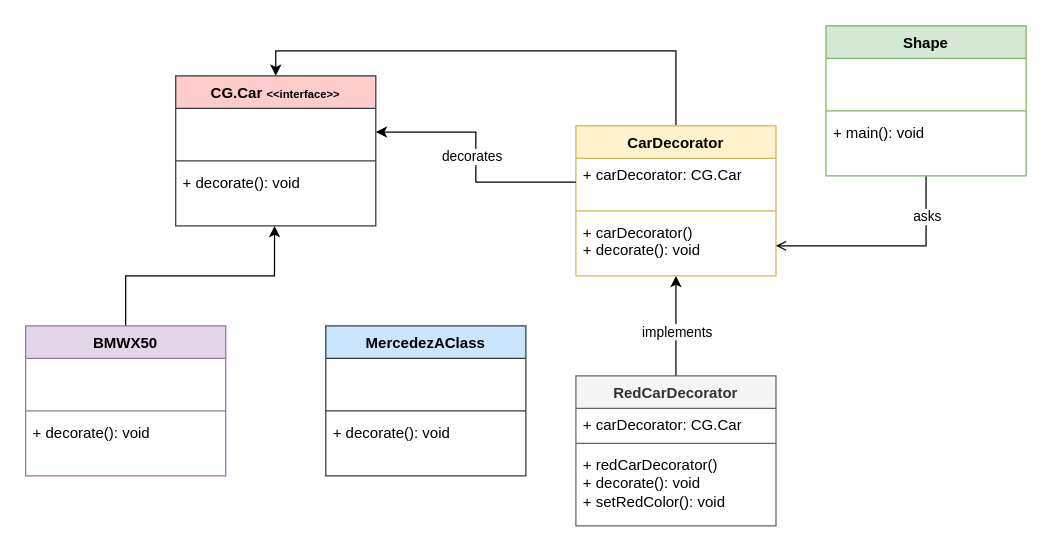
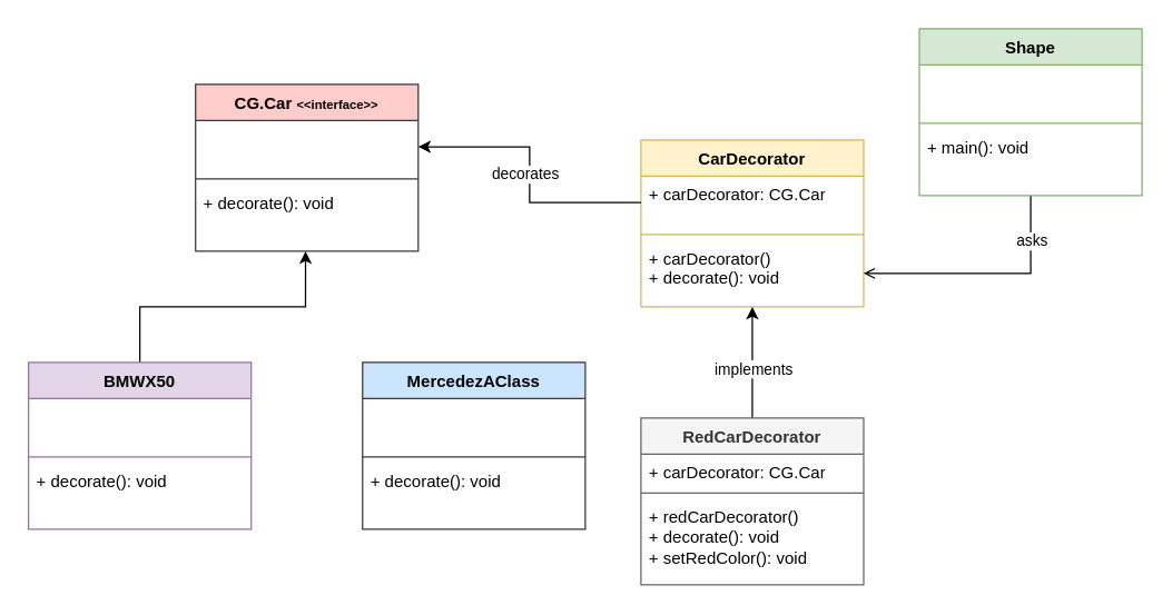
- <mxCell id="15" style="edgeStyle=orthogonalEdgeStyle;rounded=0;orthogonalLoop=1;jettySize=auto;html=1;exitX=0.5;exitY=0;exitDx=0;exitDy=0;entryX=0.5;entryY=0;entryDx=0;entryDy=0;" edge="1" parent="1" source="16" target="2"><mxGeometry relative="1" as="geometry" /></mxCell>
